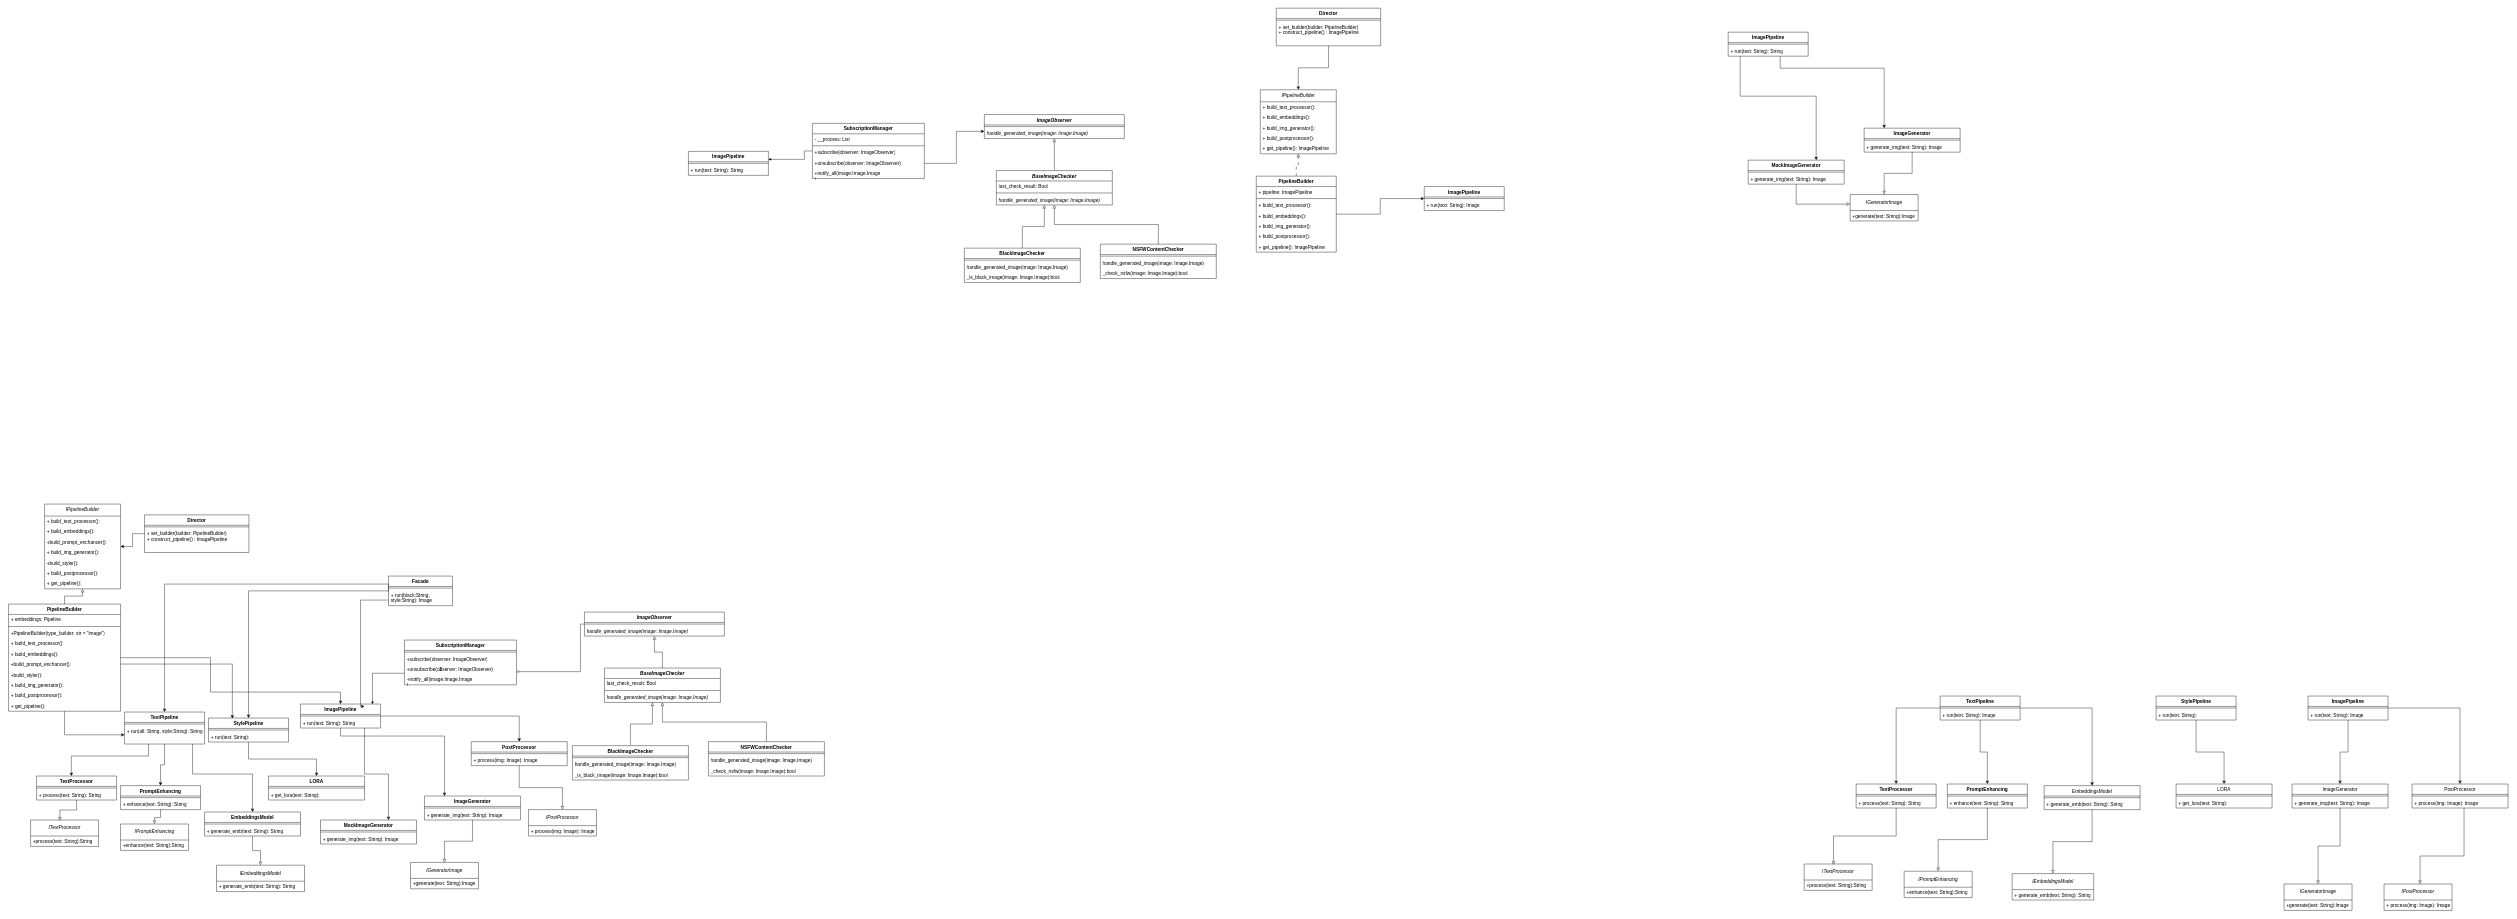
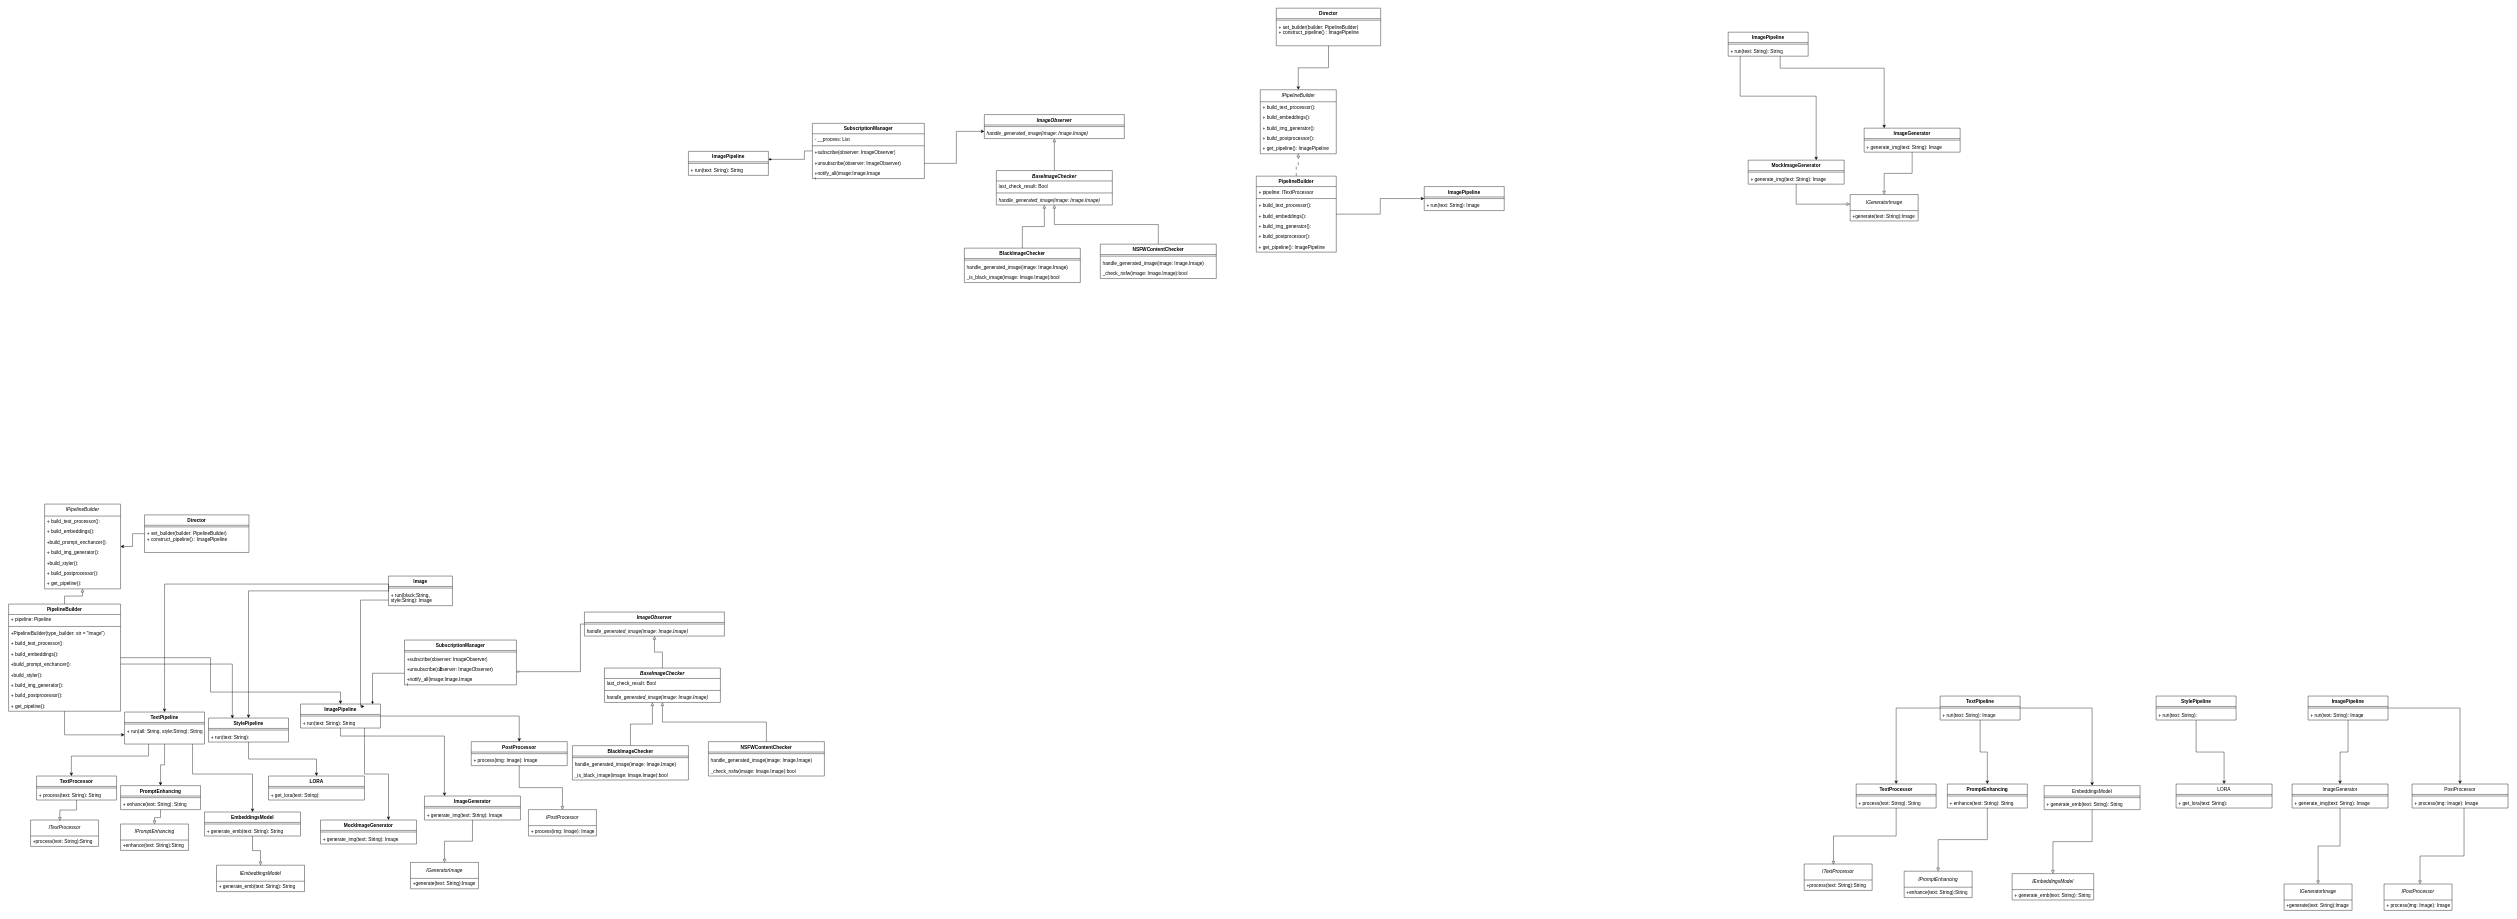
- <mxCell id="15" value="+ pipeline: ImagePipeline" style="text;strokeColor=none;fillColor=none;align=left;verticalAlign=top;spacingLeft=4;spacingRight=4;overflow=hidden;rotatable=0;points=[[0,0.5],[1,0.5]];portConstraint=eastwest;whiteSpace=wrap;html=1;" parent="14" vertex="1"><mxGeometry y="26" width="200" height="26" as="geometry" /></mxCell>
+ <mxCell id="15" value="+ pipeline: ITextProcessor" style="text;strokeColor=none;fillColor=none;align=left;verticalAlign=top;spacingLeft=4;spacingRight=4;overflow=hidden;rotatable=0;points=[[0,0.5],[1,0.5]];portConstraint=eastwest;whiteSpace=wrap;html=1;" parent="14" vertex="1"><mxGeometry y="26" width="200" height="26" as="geometry" /></mxCell>
- <mxCell id="122" value="Facade" style="swimlane;fontStyle=1;align=center;verticalAlign=top;childLayout=stackLayout;horizontal=1;startSize=26;horizontalStack=0;resizeParent=1;resizeParentMax=0;resizeLast=0;collapsible=1;marginBottom=0;whiteSpace=wrap;html=1;" parent="1" vertex="1"><mxGeometry x="970" y="1440" width="160" height="74" as="geometry" /></mxCell>
+ <mxCell id="122" value="Image" style="swimlane;fontStyle=1;align=center;verticalAlign=top;childLayout=stackLayout;horizontal=1;startSize=26;horizontalStack=0;resizeParent=1;resizeParentMax=0;resizeLast=0;collapsible=1;marginBottom=0;whiteSpace=wrap;html=1;" parent="1" vertex="1"><mxGeometry x="970" y="1440" width="160" height="74" as="geometry" /></mxCell>
- <mxCell id="105" value="+ embeddings: Pipeline" style="text;strokeColor=none;fillColor=none;align=left;verticalAlign=top;spacingLeft=4;spacingRight=4;overflow=hidden;rotatable=0;points=[[0,0.5],[1,0.5]];portConstraint=eastwest;whiteSpace=wrap;html=1;" parent="104" vertex="1"><mxGeometry y="26" width="280" height="26" as="geometry" /></mxCell>
+ <mxCell id="105" value="+ pipeline: Pipeline" style="text;strokeColor=none;fillColor=none;align=left;verticalAlign=top;spacingLeft=4;spacingRight=4;overflow=hidden;rotatable=0;points=[[0,0.5],[1,0.5]];portConstraint=eastwest;whiteSpace=wrap;html=1;" parent="104" vertex="1"><mxGeometry y="26" width="280" height="26" as="geometry" /></mxCell>
